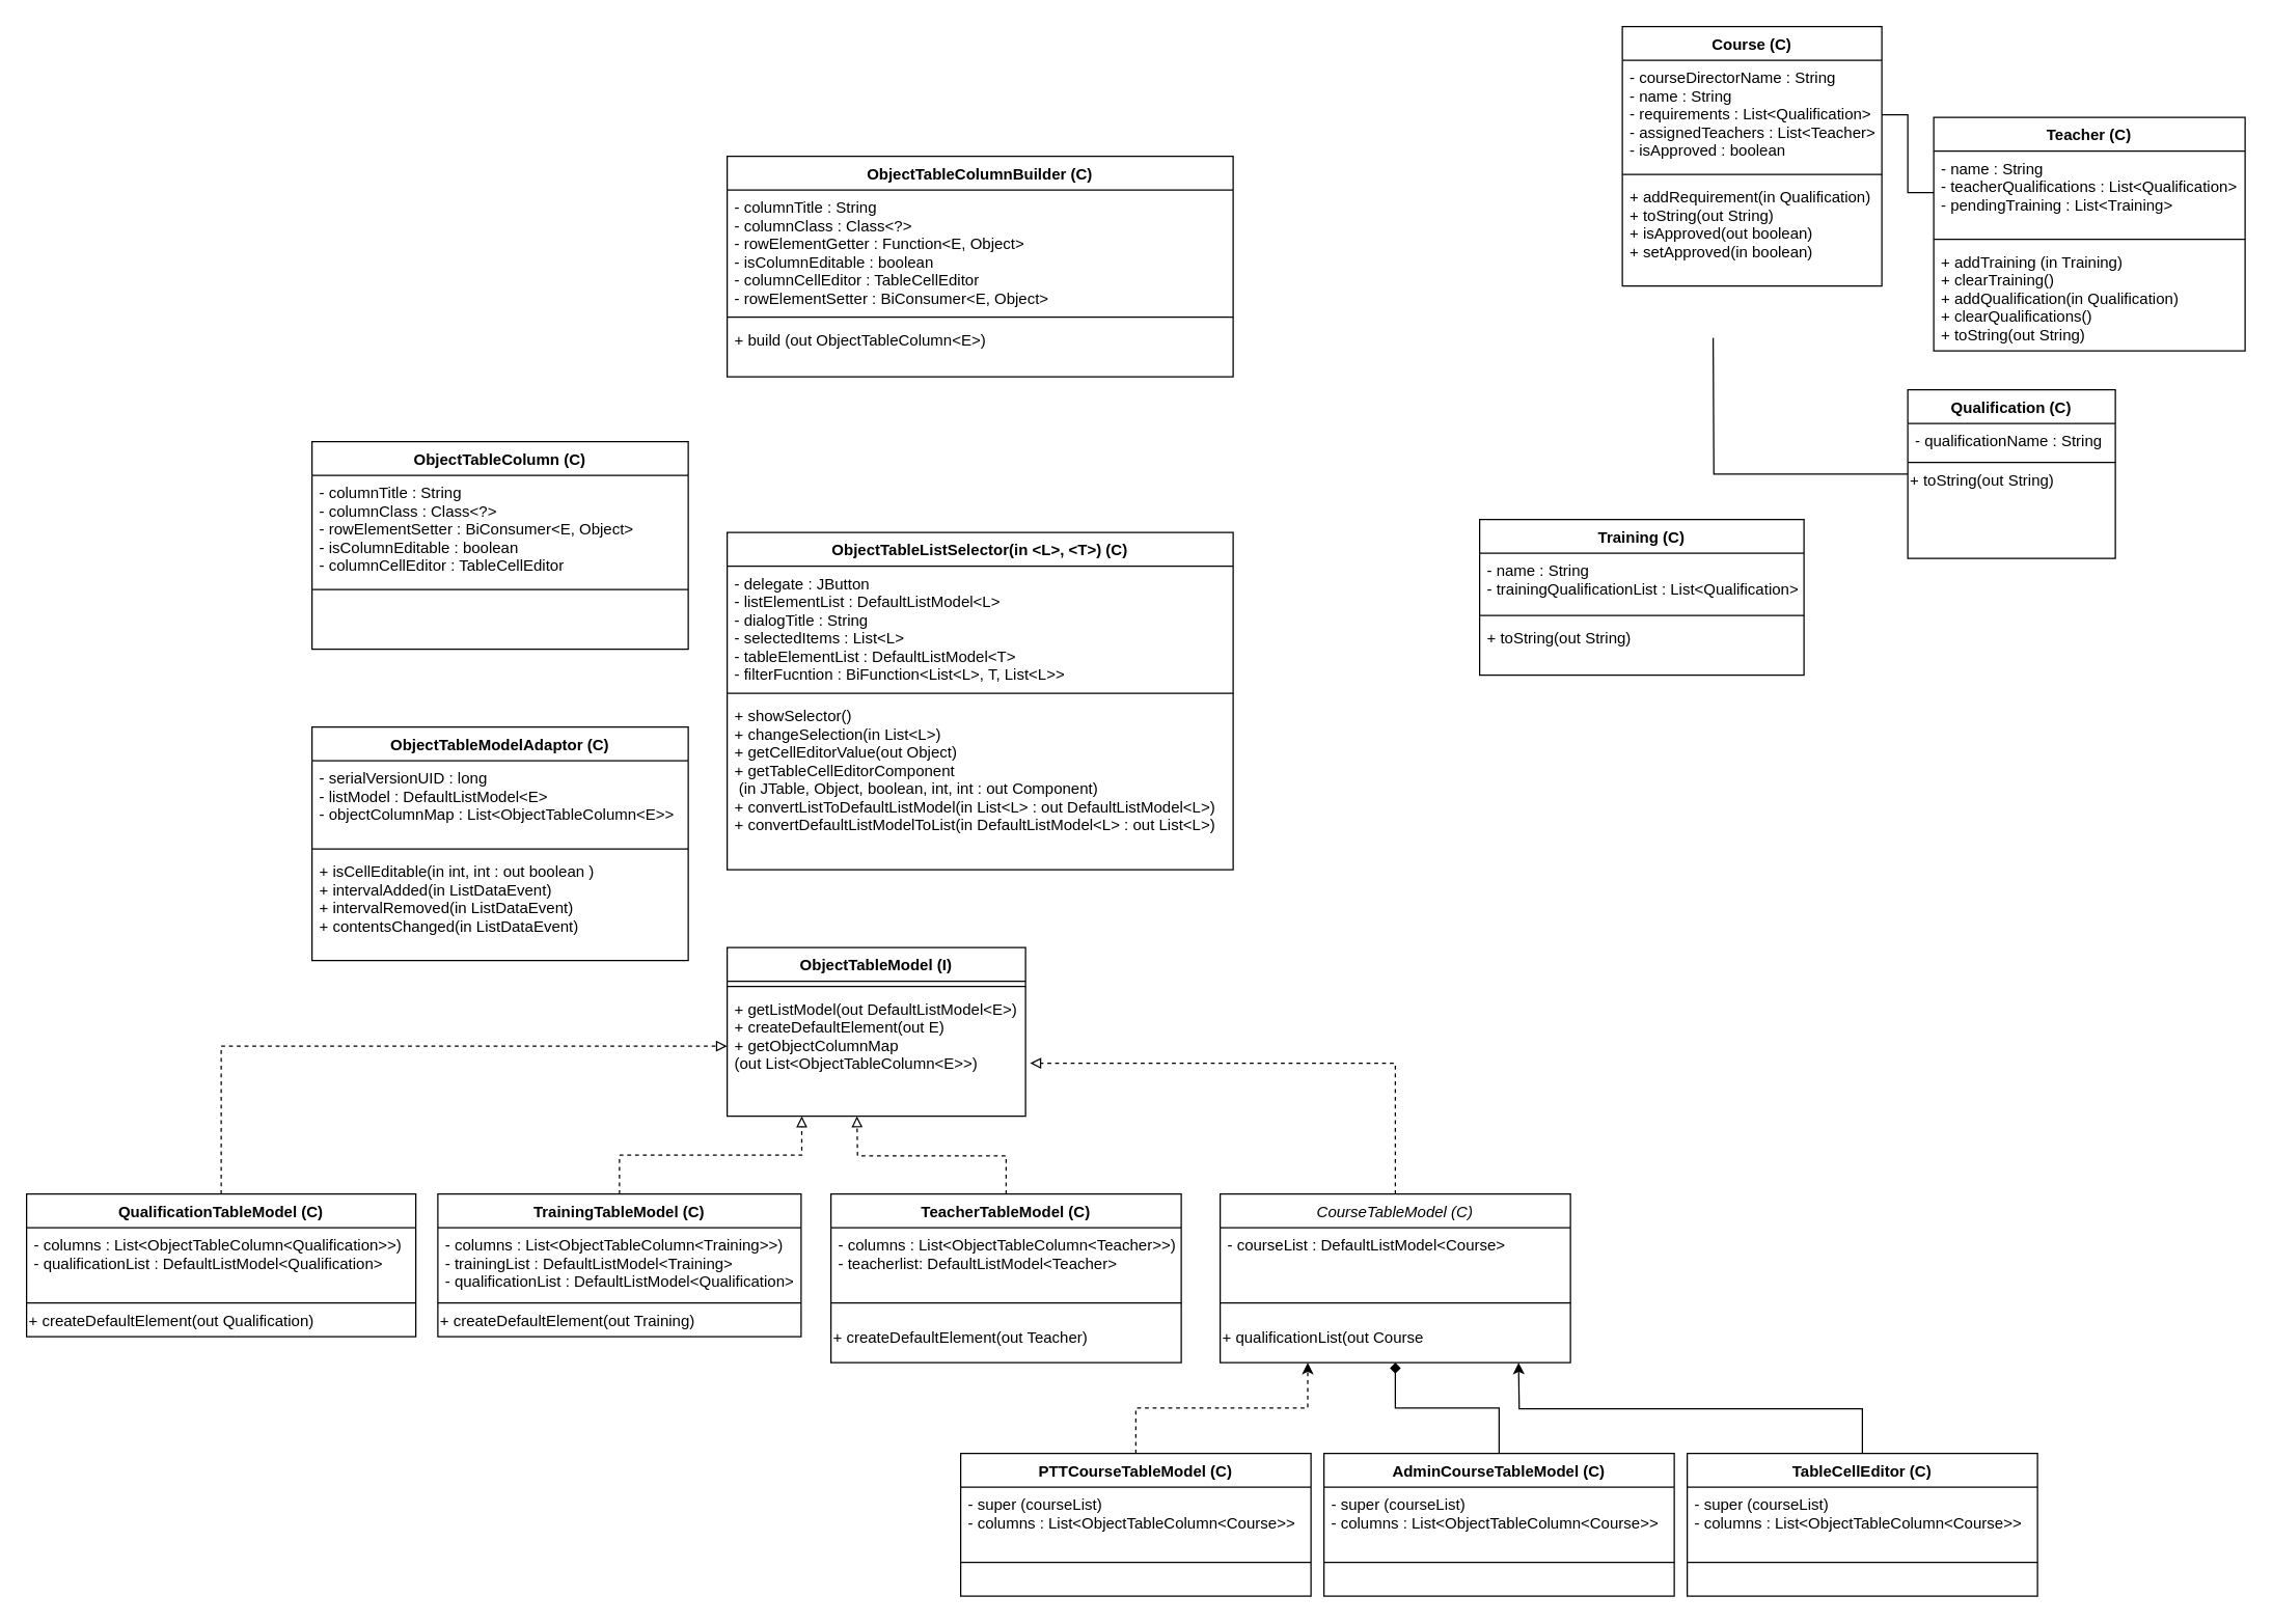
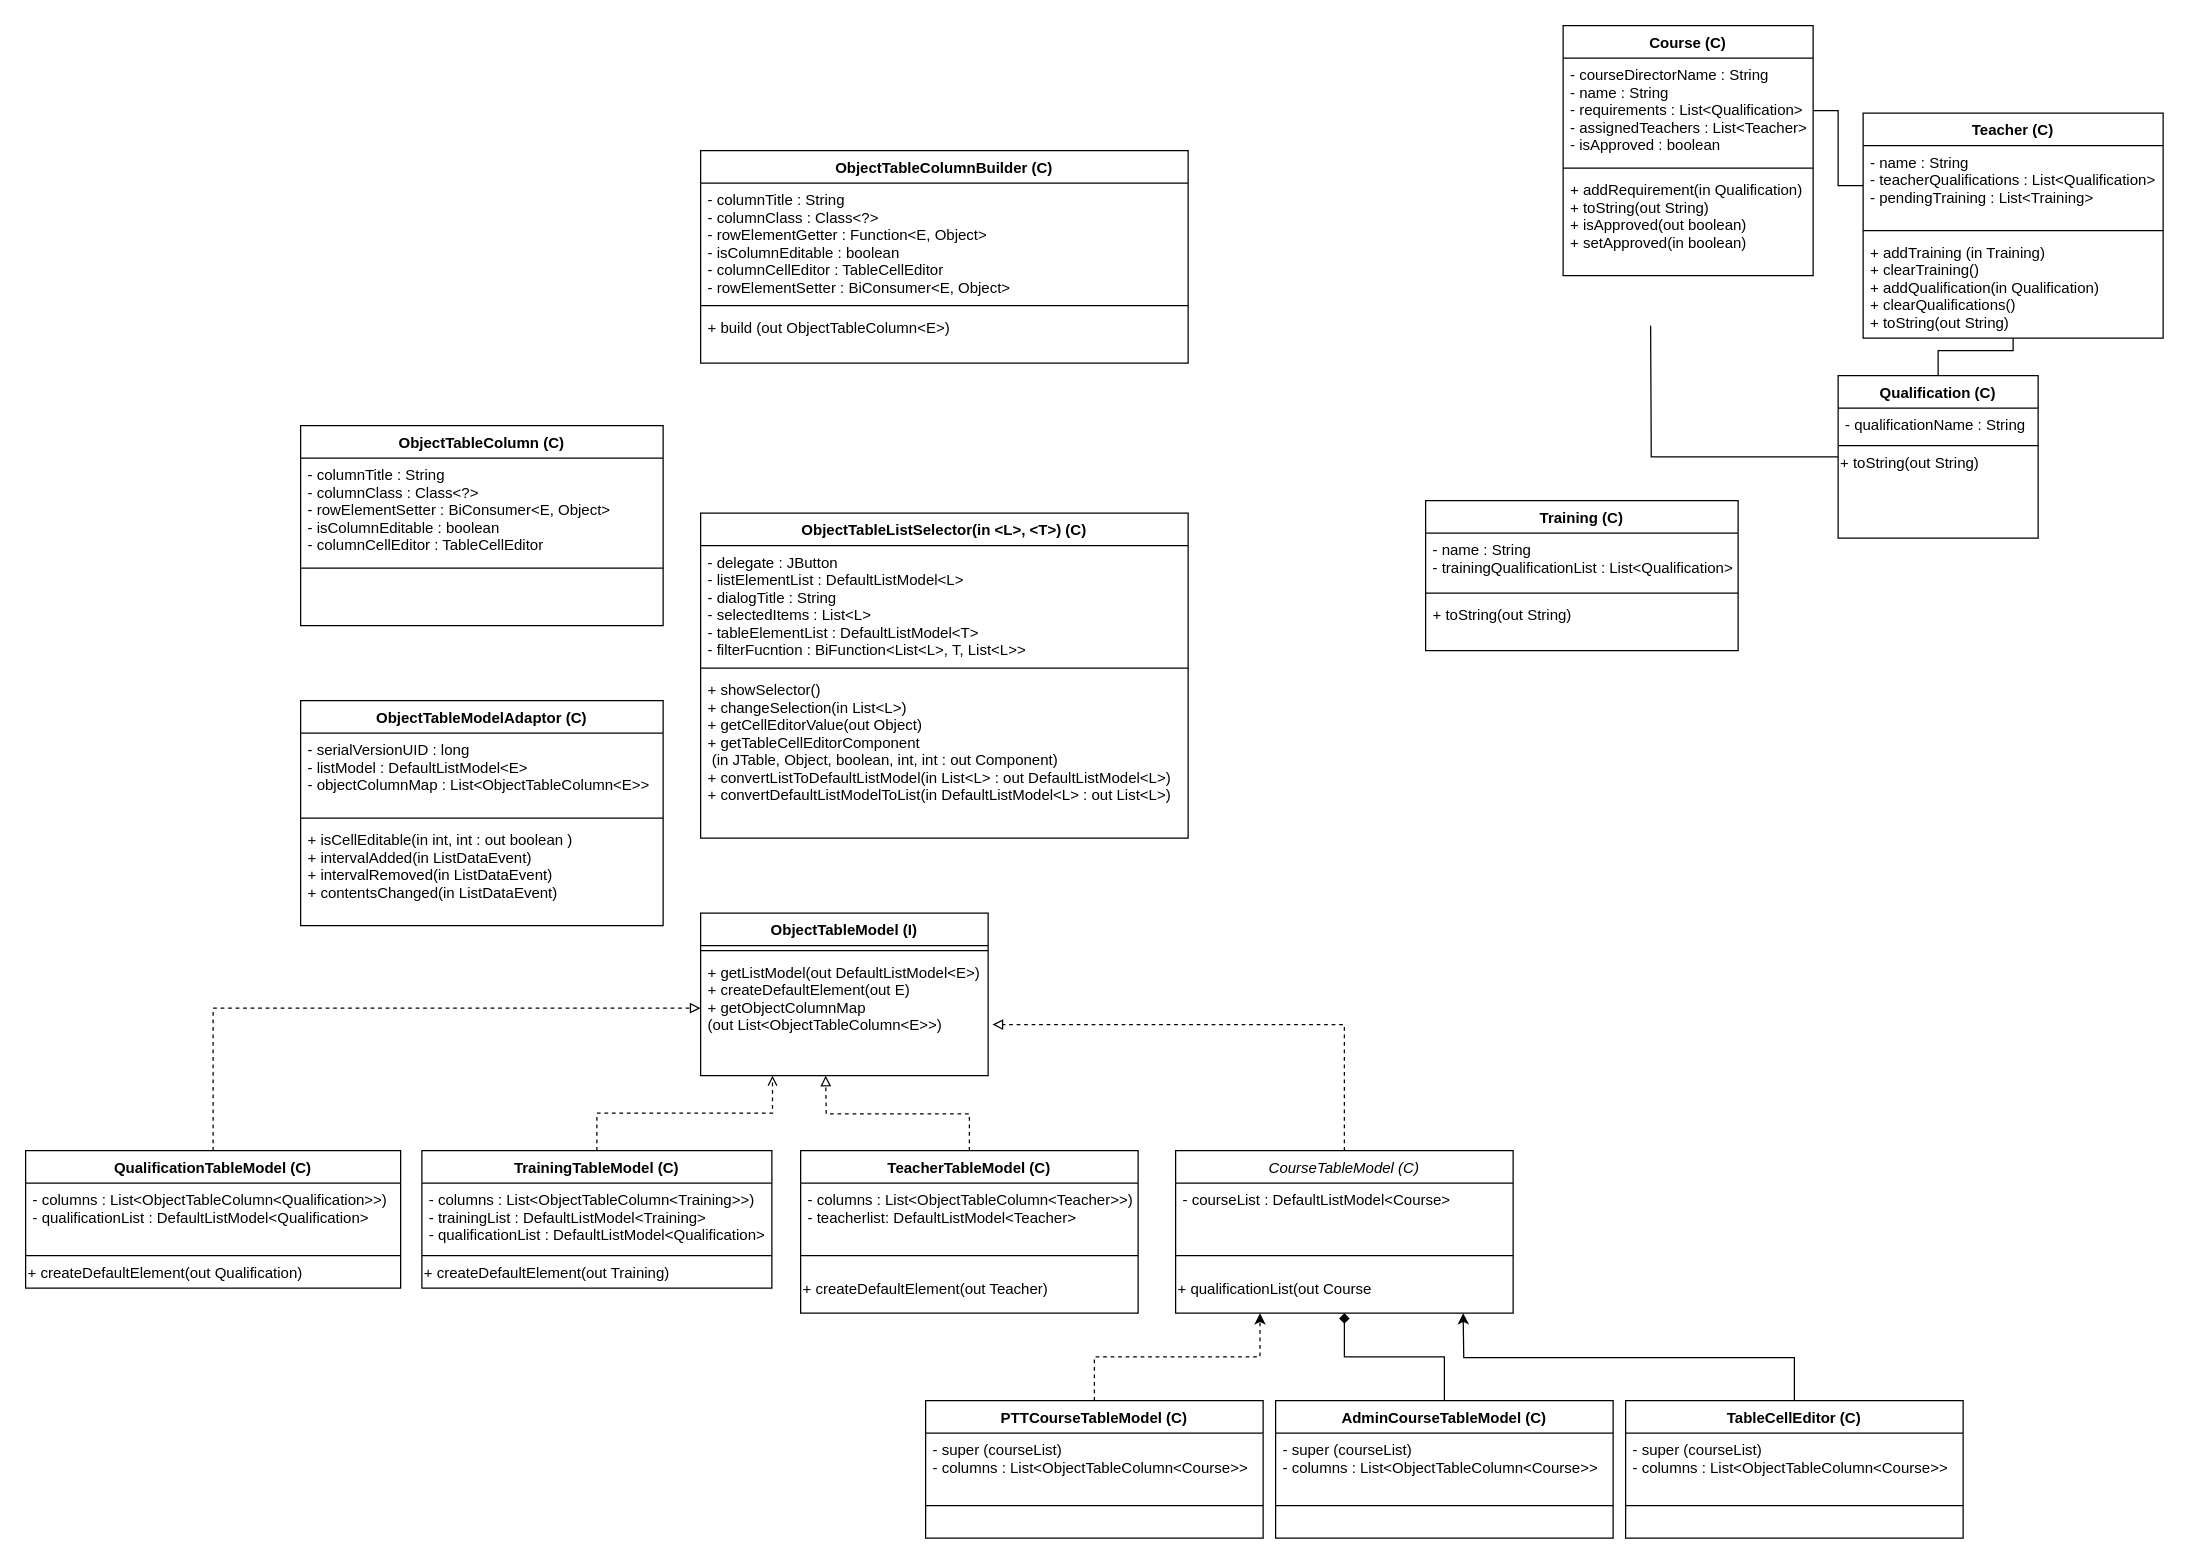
+ <mxCell id="7" style="edgeStyle=orthogonalEdgeStyle;rounded=0;orthogonalLoop=1;jettySize=auto;html=1;entryX=0.5;entryY=1;entryDx=0;entryDy=0;endArrow=none;endFill=0;" parent="1" source="9" target="13" edge="1"><mxGeometry relative="1" as="geometry" /></mxCell>
- <mxCell id="26" style="edgeStyle=orthogonalEdgeStyle;rounded=0;orthogonalLoop=1;jettySize=auto;html=1;entryX=0.25;entryY=1;entryDx=0;entryDy=0;dashed=1;endArrow=block;endFill=0;" edge="1" parent="1" source="27" target="21"><mxGeometry relative="1" as="geometry" /></mxCell>
+ <mxCell id="26" style="edgeStyle=orthogonalEdgeStyle;rounded=0;orthogonalLoop=1;jettySize=auto;html=1;entryX=0.25;entryY=1;entryDx=0;entryDy=0;dashed=1;endArrow=open;endFill=0;" edge="1" parent="1" source="27" target="21"><mxGeometry relative="1" as="geometry" /></mxCell>
